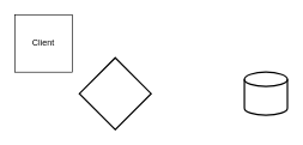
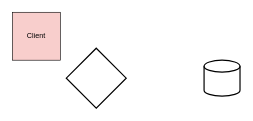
- <mxCell id="2" value="Client" style="whiteSpace=wrap;html=1;aspect=fixed;" vertex="1" parent="1"><mxGeometry x="20" y="20" width="80" height="80" as="geometry" /></mxCell>
+ <mxCell id="2" value="Client" style="whiteSpace=wrap;html=1;aspect=fixed;fillColor=#f8cecc;" vertex="1" parent="1"><mxGeometry x="20" y="20" width="80" height="80" as="geometry" /></mxCell>
